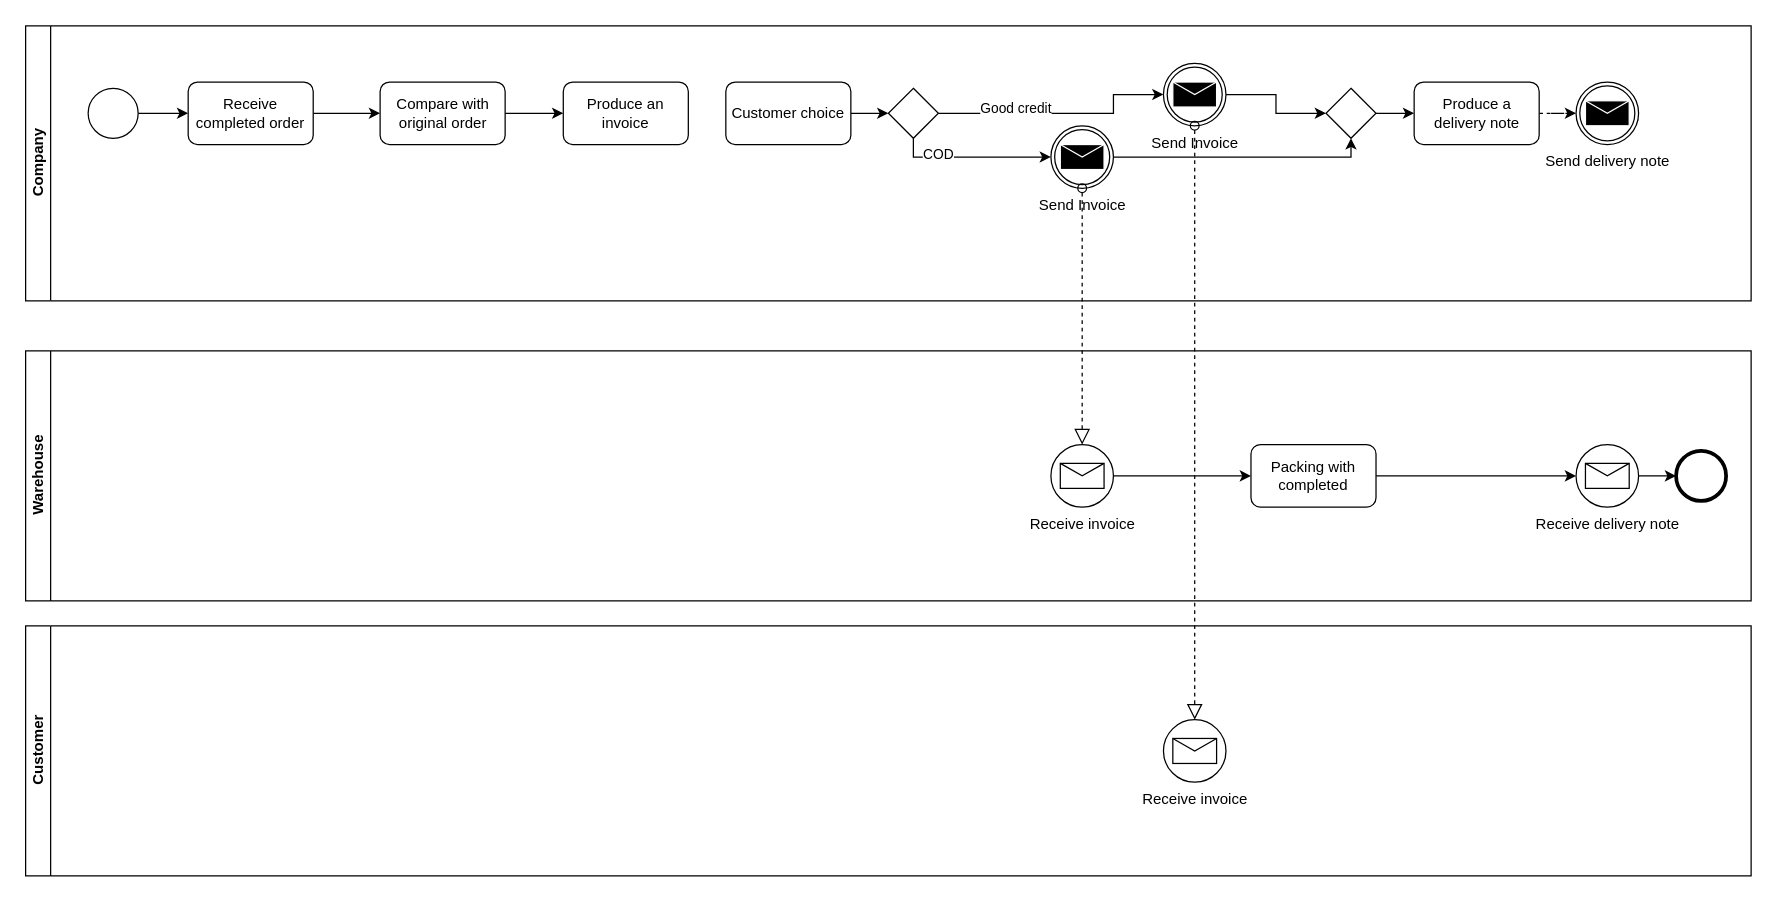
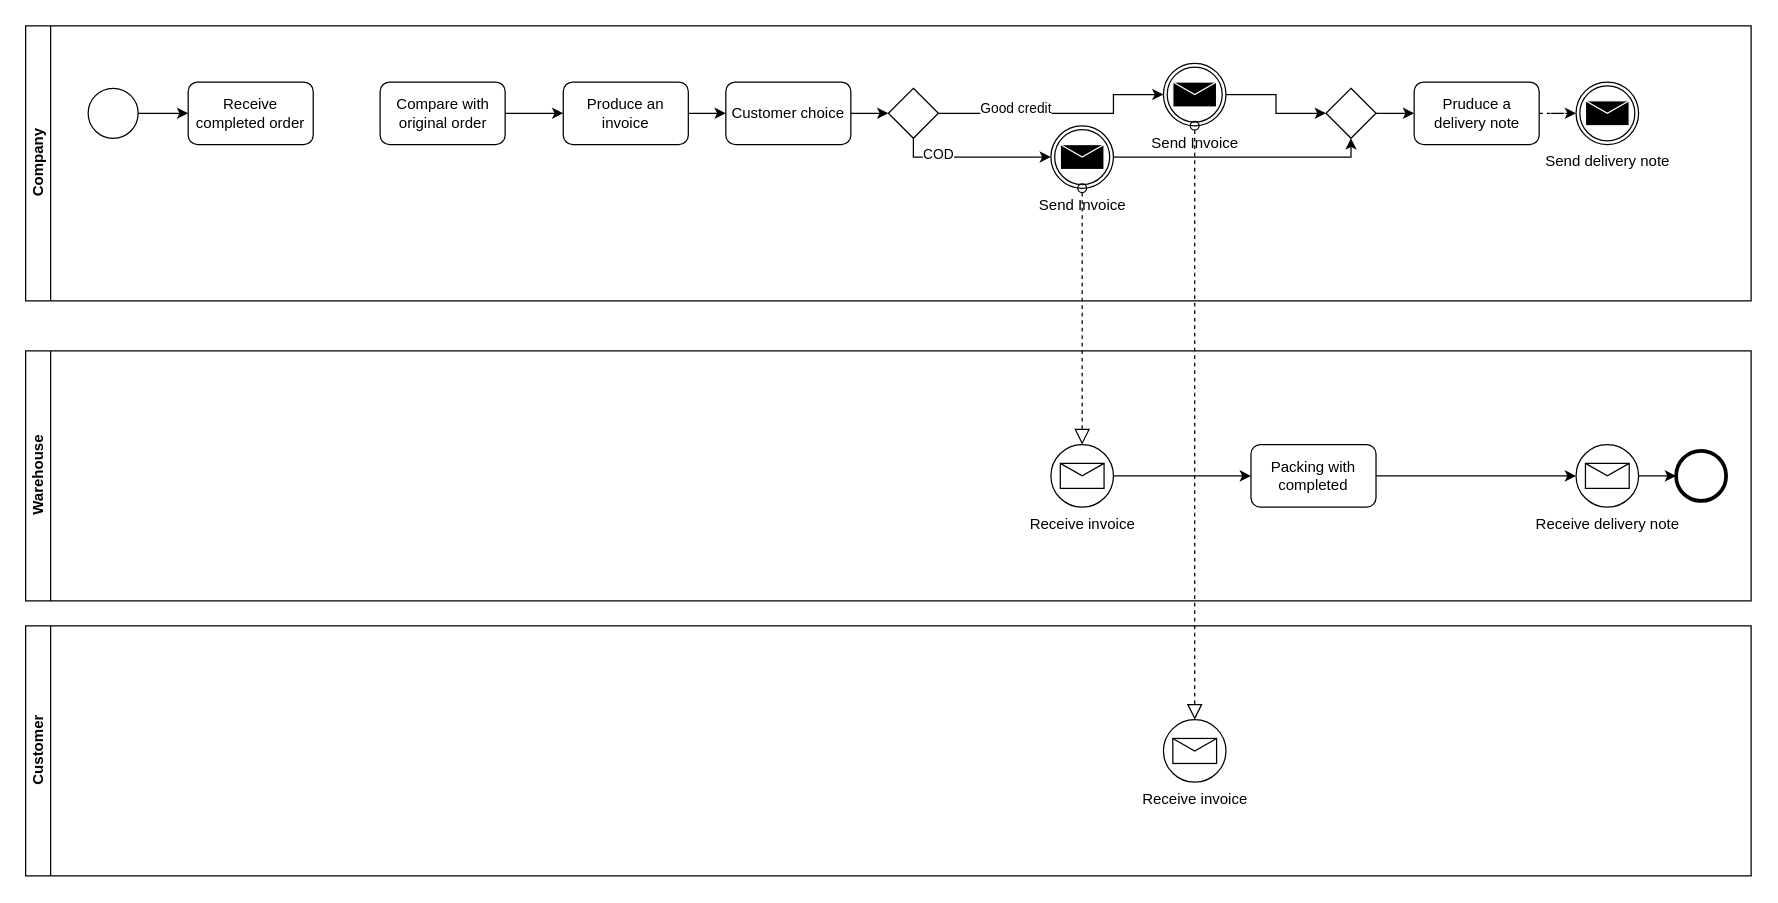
- <mxCell id="5" style="edgeStyle=orthogonalEdgeStyle;rounded=0;orthogonalLoop=1;jettySize=auto;html=1;entryX=0;entryY=0.5;entryDx=0;entryDy=0;" edge="1" parent="2" source="6" target="8"><mxGeometry relative="1" as="geometry" /></mxCell>
+ <mxCell id="9" style="edgeStyle=orthogonalEdgeStyle;rounded=0;orthogonalLoop=1;jettySize=auto;html=1;" edge="1" parent="2" source="10" target="12"><mxGeometry relative="1" as="geometry" /></mxCell>
- <mxCell id="26" value="Produce a delivery note" style="shape=ext;rounded=1;html=1;whiteSpace=wrap;" vertex="1" parent="2"><mxGeometry x="1110.5" y="45" width="100" height="50" as="geometry" /></mxCell>
+ <mxCell id="26" value="Pruduce a delivery note" style="shape=ext;rounded=1;html=1;whiteSpace=wrap;" vertex="1" parent="2"><mxGeometry x="1110.5" y="45" width="100" height="50" as="geometry" /></mxCell>
